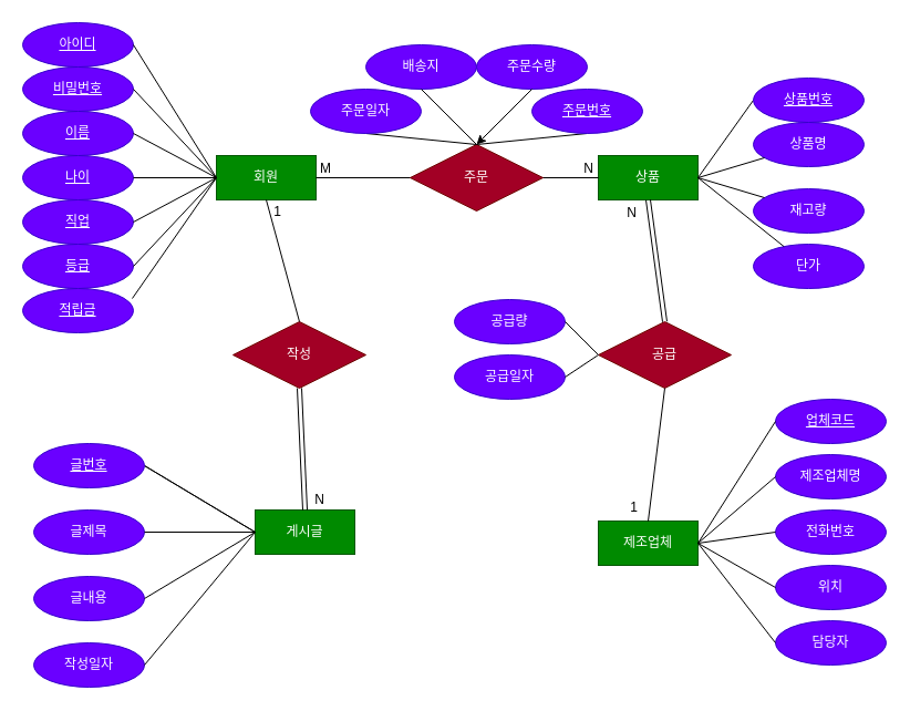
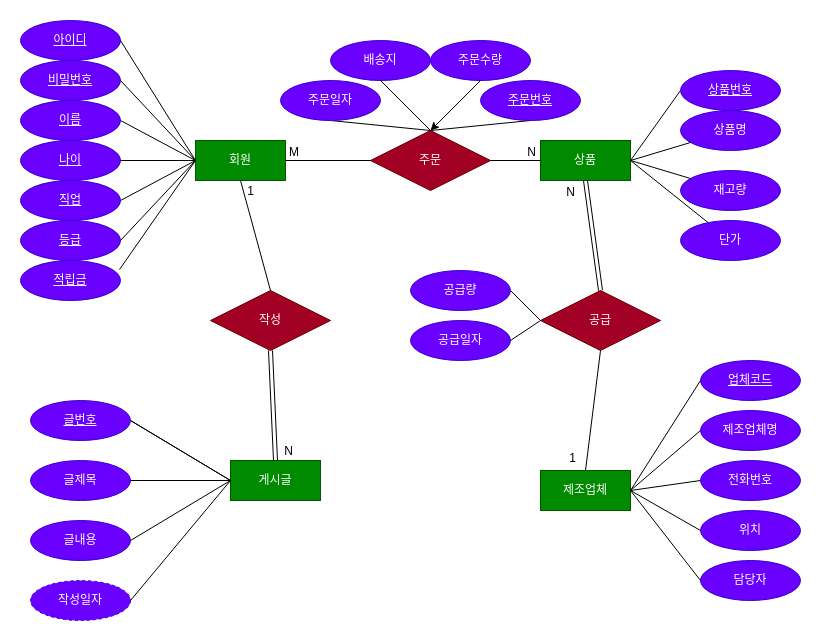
- <mxCell id="35" value="작성일자" style="ellipse;whiteSpace=wrap;html=1;align=center;fillColor=#6a00ff;fontColor=#ffffff;strokeColor=#3700CC;" parent="1" vertex="1"><mxGeometry x="30" y="580" width="100" height="40" as="geometry" /></mxCell>
+ <mxCell id="35" value="작성일자" style="ellipse;whiteSpace=wrap;html=1;align=center;fillColor=#6a00ff;fontColor=#ffffff;strokeColor=#3700CC;dashed=1;" parent="1" vertex="1"><mxGeometry x="30" y="580" width="100" height="40" as="geometry" /></mxCell>
